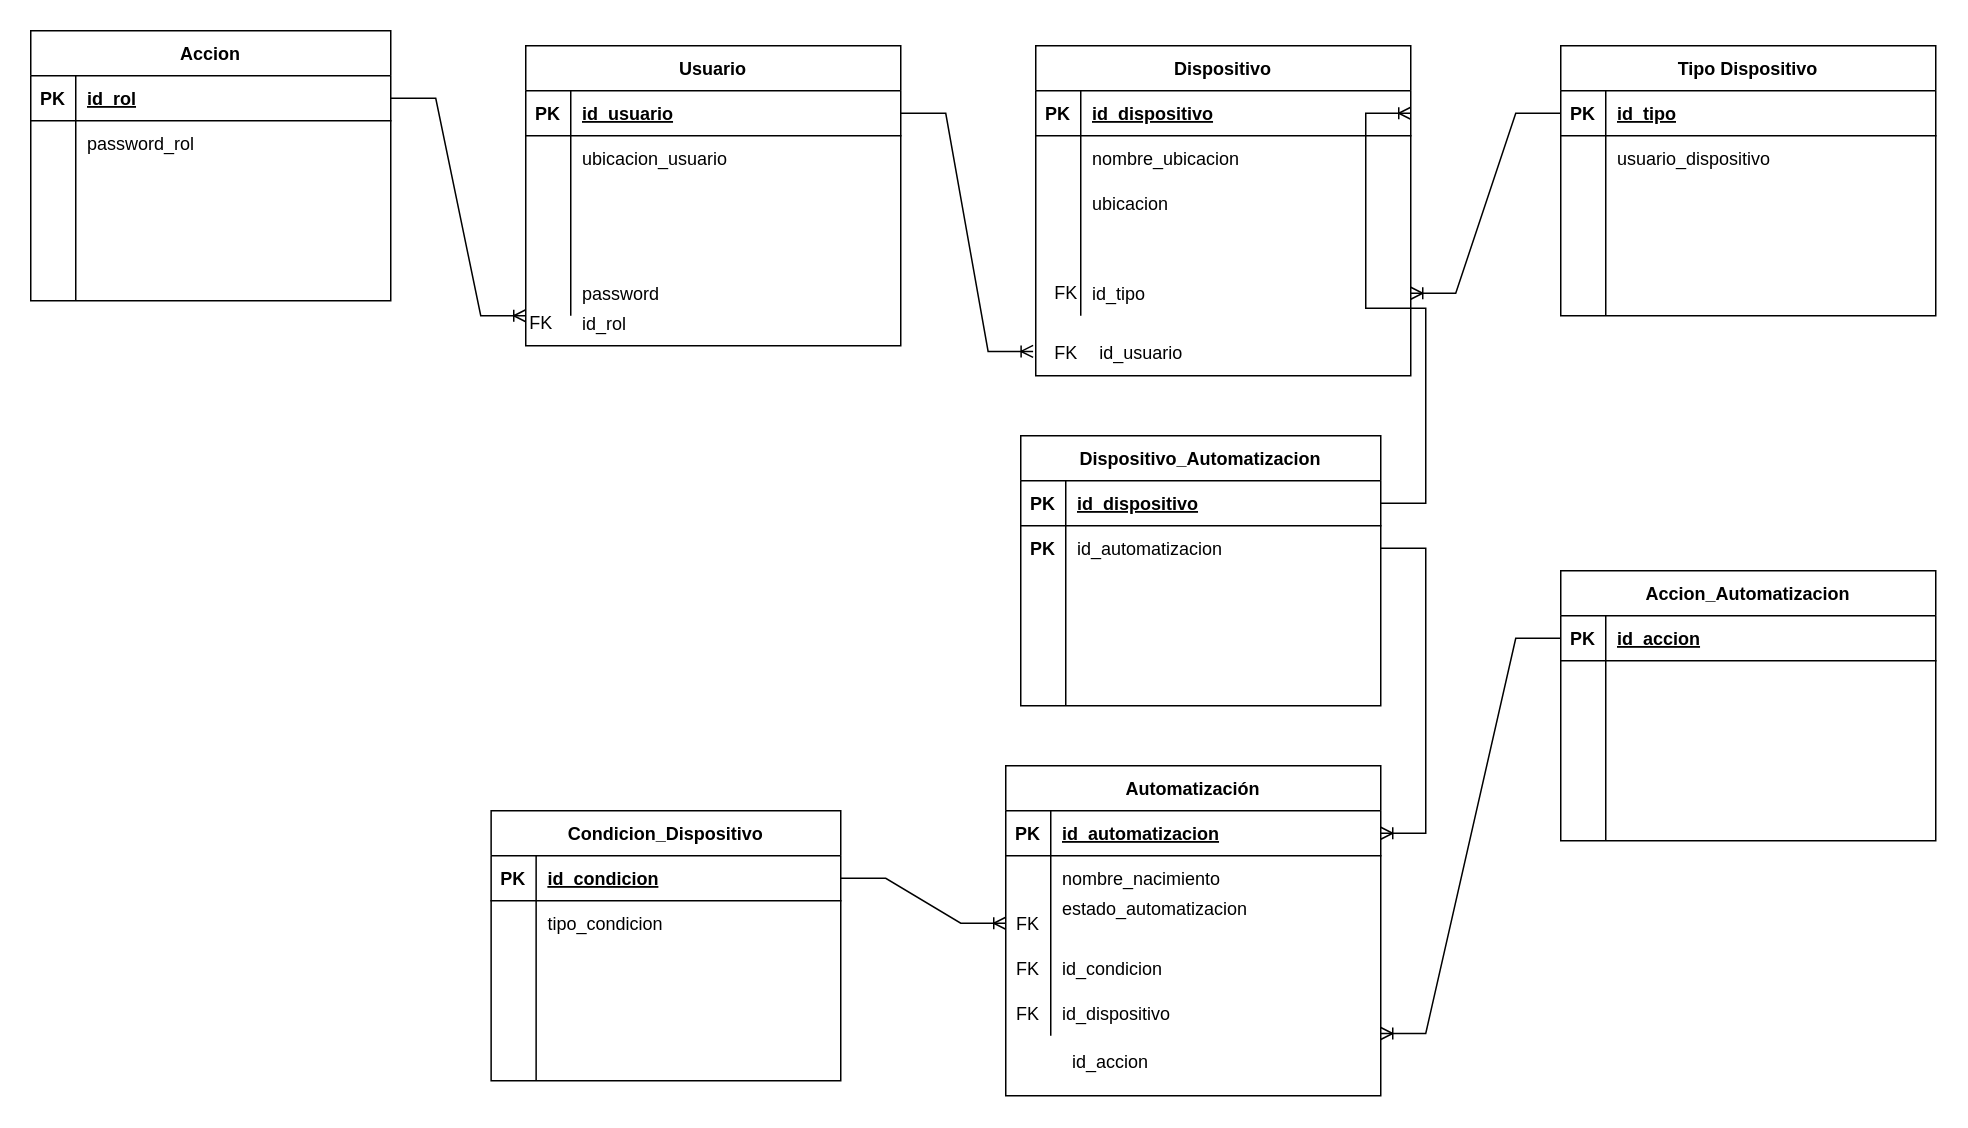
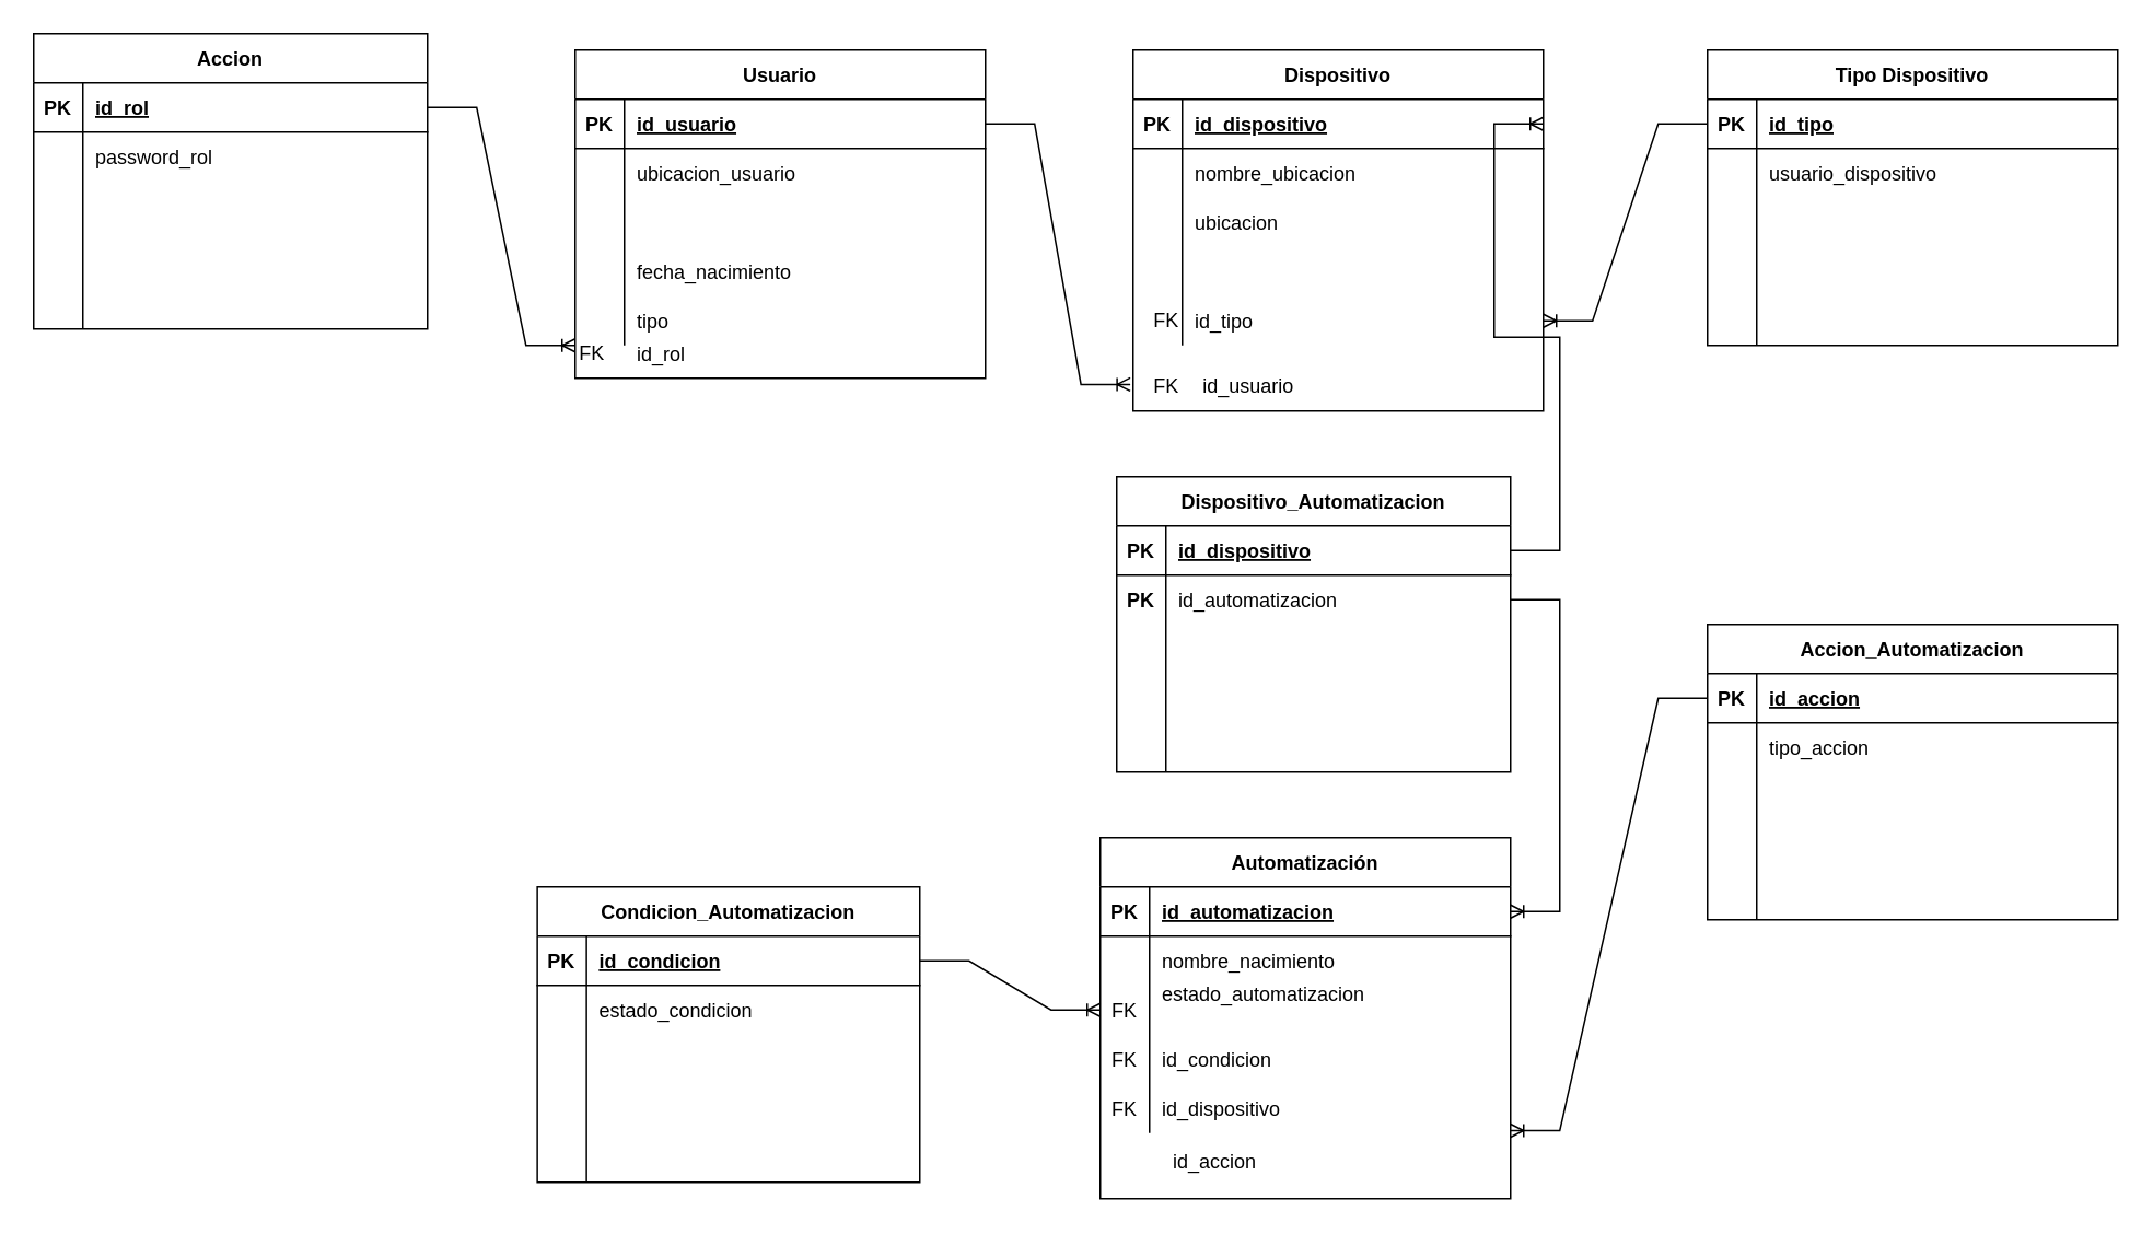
+ <mxCell id="13" value="fecha_nacimiento" style="shape=partialRectangle;overflow=hidden;connectable=0;fillColor=none;top=0;left=0;bottom=0;right=0;align=left;spacingLeft=6;strokeColor=default;" parent="11" vertex="1"><mxGeometry x="30" width="220" height="30" as="geometry"><mxRectangle width="220" height="30" as="alternateBounds" /></mxGeometry></mxCell>
- <mxCell id="16" value="password" style="shape=partialRectangle;overflow=hidden;connectable=0;fillColor=none;top=0;left=0;bottom=0;right=0;align=left;spacingLeft=6;strokeColor=default;" parent="14" vertex="1"><mxGeometry x="30" width="220" height="30" as="geometry"><mxRectangle width="220" height="30" as="alternateBounds" /></mxGeometry></mxCell>
+ <mxCell id="16" value="tipo" style="shape=partialRectangle;overflow=hidden;connectable=0;fillColor=none;top=0;left=0;bottom=0;right=0;align=left;spacingLeft=6;strokeColor=default;" parent="14" vertex="1"><mxGeometry x="30" width="220" height="30" as="geometry"><mxRectangle width="220" height="30" as="alternateBounds" /></mxGeometry></mxCell>
+ <mxCell id="72" value="tipo_accion" style="shape=partialRectangle;overflow=hidden;connectable=0;fillColor=none;top=0;left=0;bottom=0;right=0;align=left;spacingLeft=6;strokeColor=default;" parent="70" vertex="1"><mxGeometry x="30" width="220" height="30" as="geometry"><mxRectangle width="220" height="30" as="alternateBounds" /></mxGeometry></mxCell>
- <mxCell id="49" value="Condicion_Dispositivo" style="shape=table;startSize=30;container=1;collapsible=1;childLayout=tableLayout;fixedRows=1;rowLines=0;fontStyle=1;align=center;resizeLast=1;" parent="48" vertex="1"><mxGeometry x="106.92" y="160" width="233.08" height="180" as="geometry" /></mxCell>
+ <mxCell id="49" value="Condicion_Automatizacion" style="shape=table;startSize=30;container=1;collapsible=1;childLayout=tableLayout;fixedRows=1;rowLines=0;fontStyle=1;align=center;resizeLast=1;" parent="48" vertex="1"><mxGeometry x="106.92" y="160" width="233.08" height="180" as="geometry" /></mxCell>
- <mxCell id="55" value="tipo_condicion" style="shape=partialRectangle;overflow=hidden;connectable=0;fillColor=none;top=0;left=0;bottom=0;right=0;align=left;spacingLeft=6;strokeColor=default;" parent="53" vertex="1"><mxGeometry x="30" width="203.08" height="30" as="geometry"><mxRectangle width="203.08" height="30" as="alternateBounds" /></mxGeometry></mxCell>
+ <mxCell id="55" value="estado_condicion" style="shape=partialRectangle;overflow=hidden;connectable=0;fillColor=none;top=0;left=0;bottom=0;right=0;align=left;spacingLeft=6;strokeColor=default;" parent="53" vertex="1"><mxGeometry x="30" width="203.08" height="30" as="geometry"><mxRectangle width="203.08" height="30" as="alternateBounds" /></mxGeometry></mxCell>
